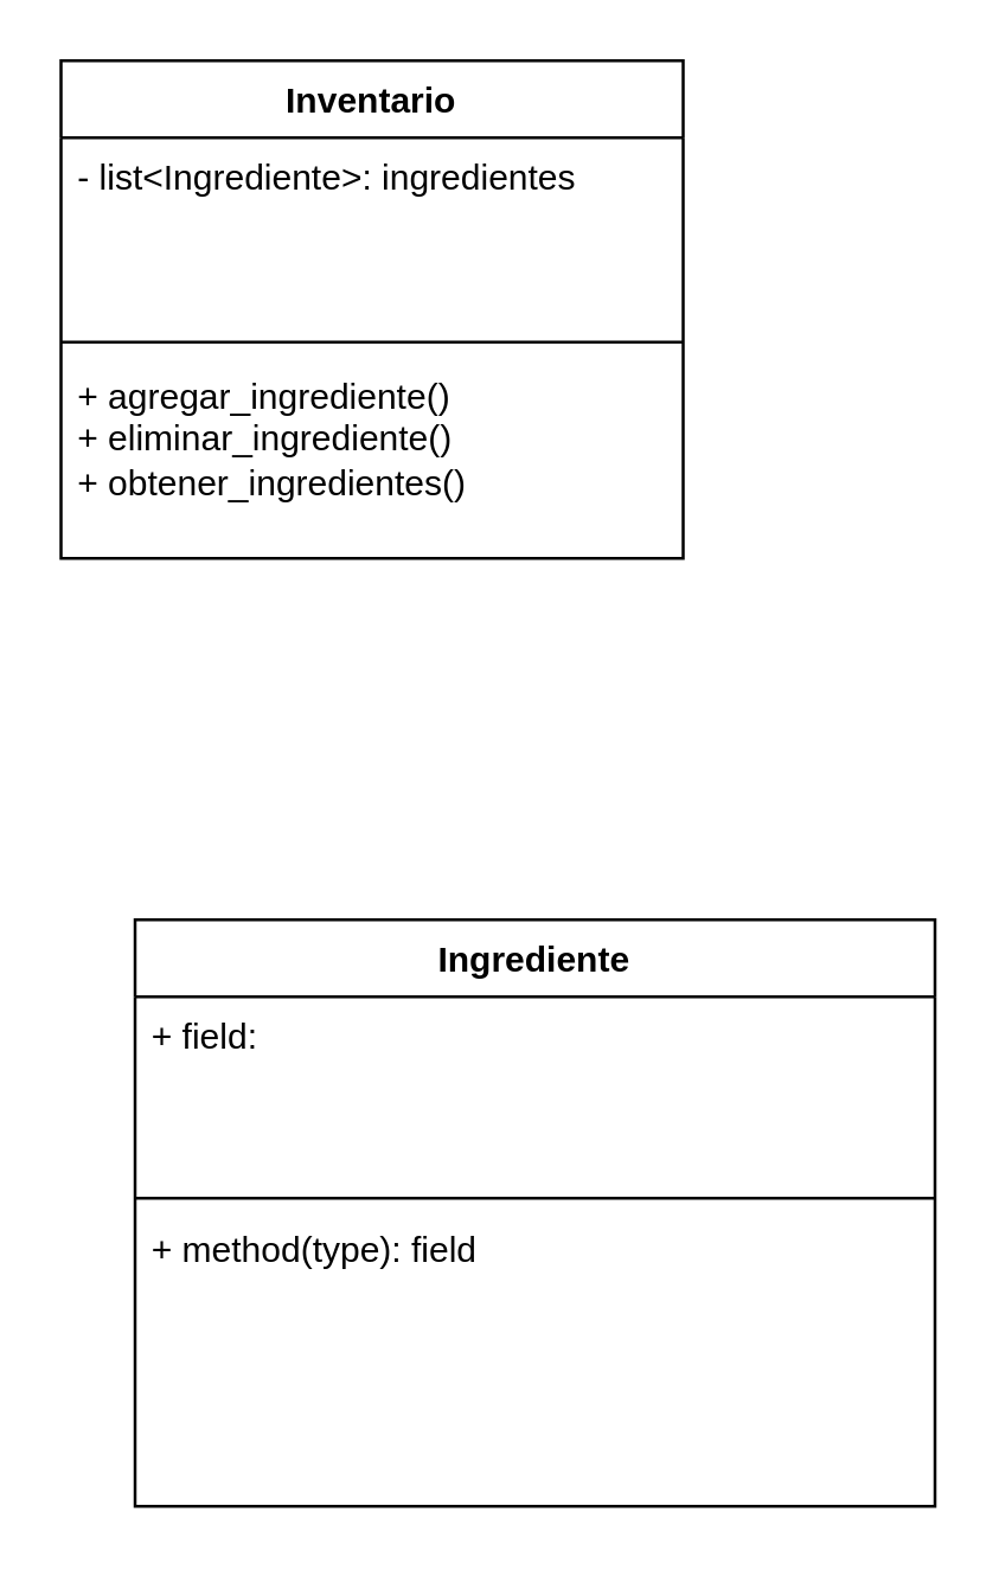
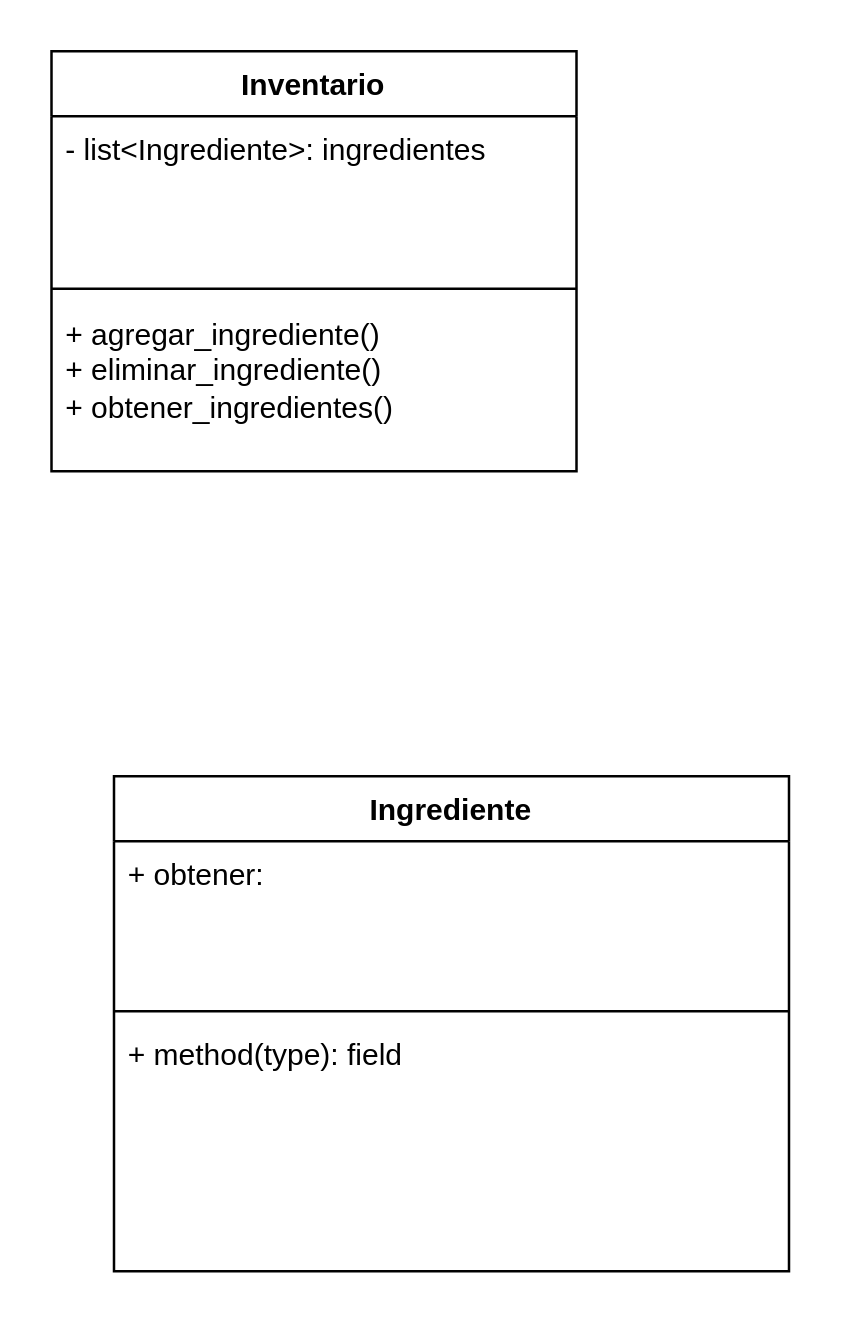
- <mxCell id="7" value="+ field:&amp;nbsp;" style="text;strokeColor=none;fillColor=none;align=left;verticalAlign=top;spacingLeft=4;spacingRight=4;overflow=hidden;rotatable=0;points=[[0,0.5],[1,0.5]];portConstraint=eastwest;whiteSpace=wrap;html=1;" vertex="1" parent="6"><mxGeometry y="26" width="270" height="64" as="geometry" /></mxCell>
+ <mxCell id="7" value="+ obtener:&amp;nbsp;" style="text;strokeColor=none;fillColor=none;align=left;verticalAlign=top;spacingLeft=4;spacingRight=4;overflow=hidden;rotatable=0;points=[[0,0.5],[1,0.5]];portConstraint=eastwest;whiteSpace=wrap;html=1;" vertex="1" parent="6"><mxGeometry y="26" width="270" height="64" as="geometry" /></mxCell>
